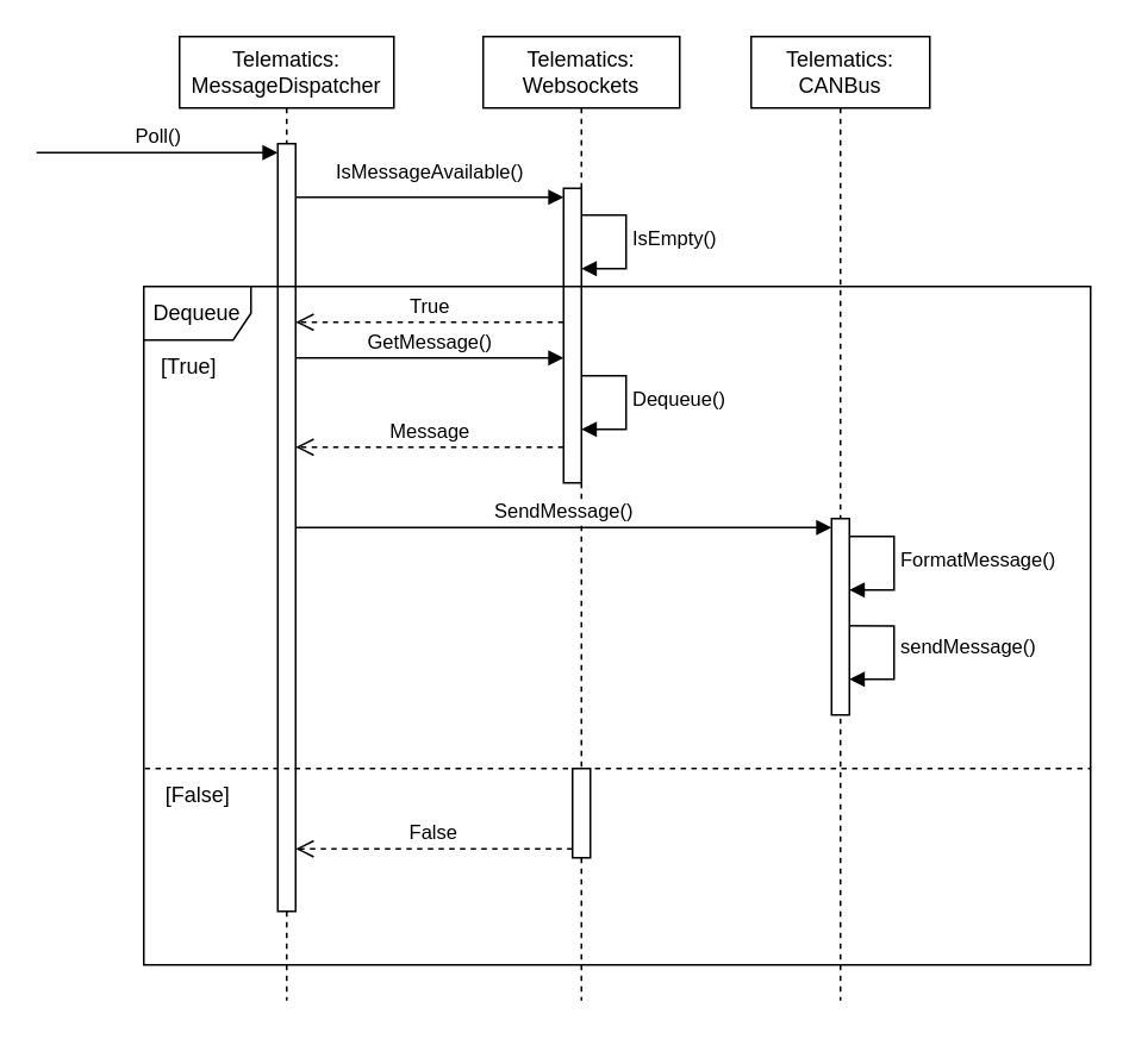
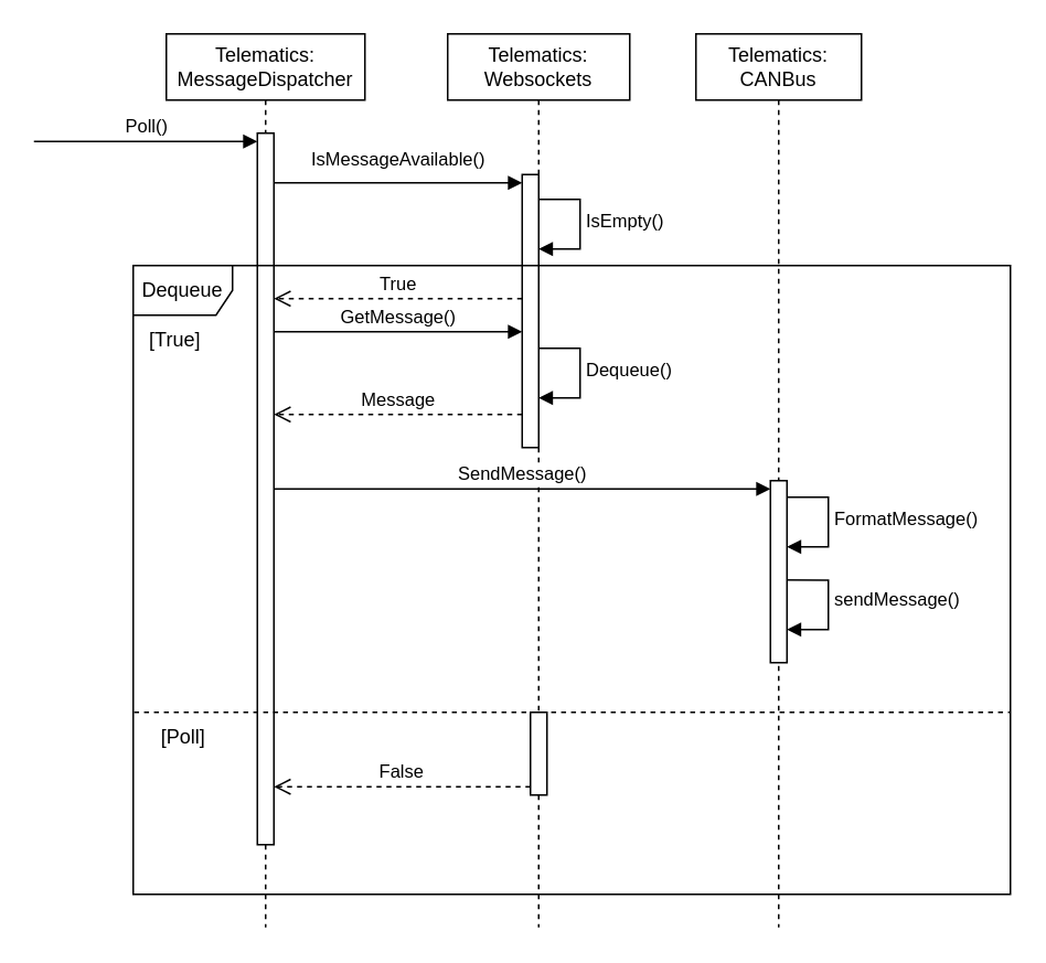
- <mxCell id="21" value="[False]" style="text;html=1;align=center;verticalAlign=middle;resizable=0;points=[];autosize=1;strokeColor=none;fillColor=none;" vertex="1" parent="1"><mxGeometry x="80" y="430" width="60" height="30" as="geometry" /></mxCell>
+ <mxCell id="21" value="[Poll]" style="text;html=1;align=center;verticalAlign=middle;resizable=0;points=[];autosize=1;strokeColor=none;fillColor=none;" vertex="1" parent="1"><mxGeometry x="80" y="430" width="60" height="30" as="geometry" /></mxCell>
